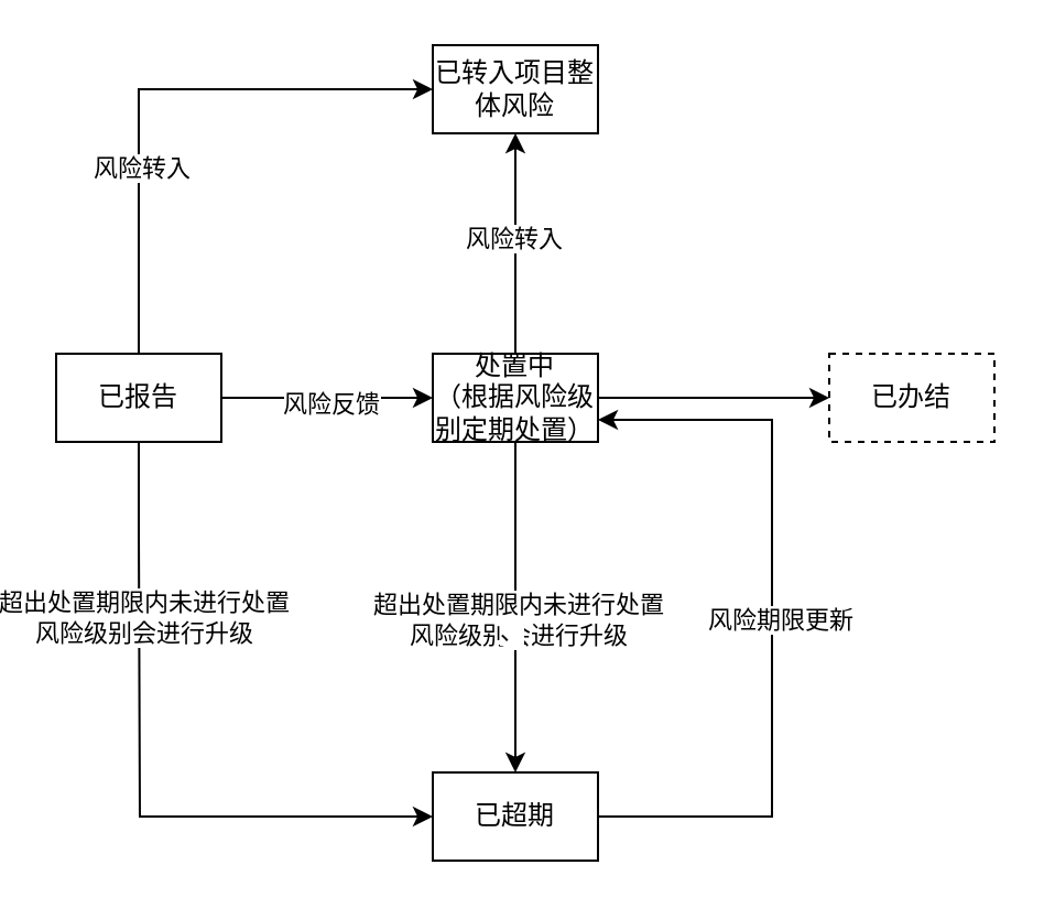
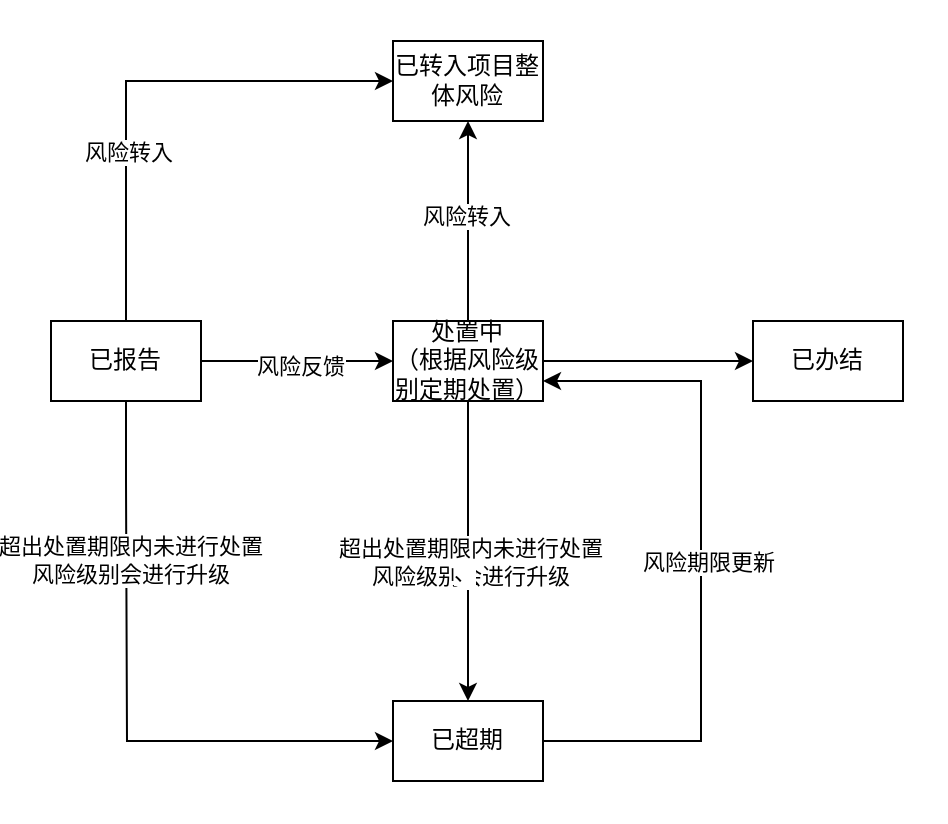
- <mxCell id="17" value="已办结" style="rounded=0;whiteSpace=wrap;html=1;align=center;verticalAlign=middle;dashed=1;" vertex="1" parent="1"><mxGeometry x="371" y="160" width="75" height="40" as="geometry" /></mxCell>
+ <mxCell id="17" value="已办结" style="rounded=0;whiteSpace=wrap;html=1;align=center;verticalAlign=middle;" vertex="1" parent="1"><mxGeometry x="371" y="160" width="75" height="40" as="geometry" /></mxCell>
